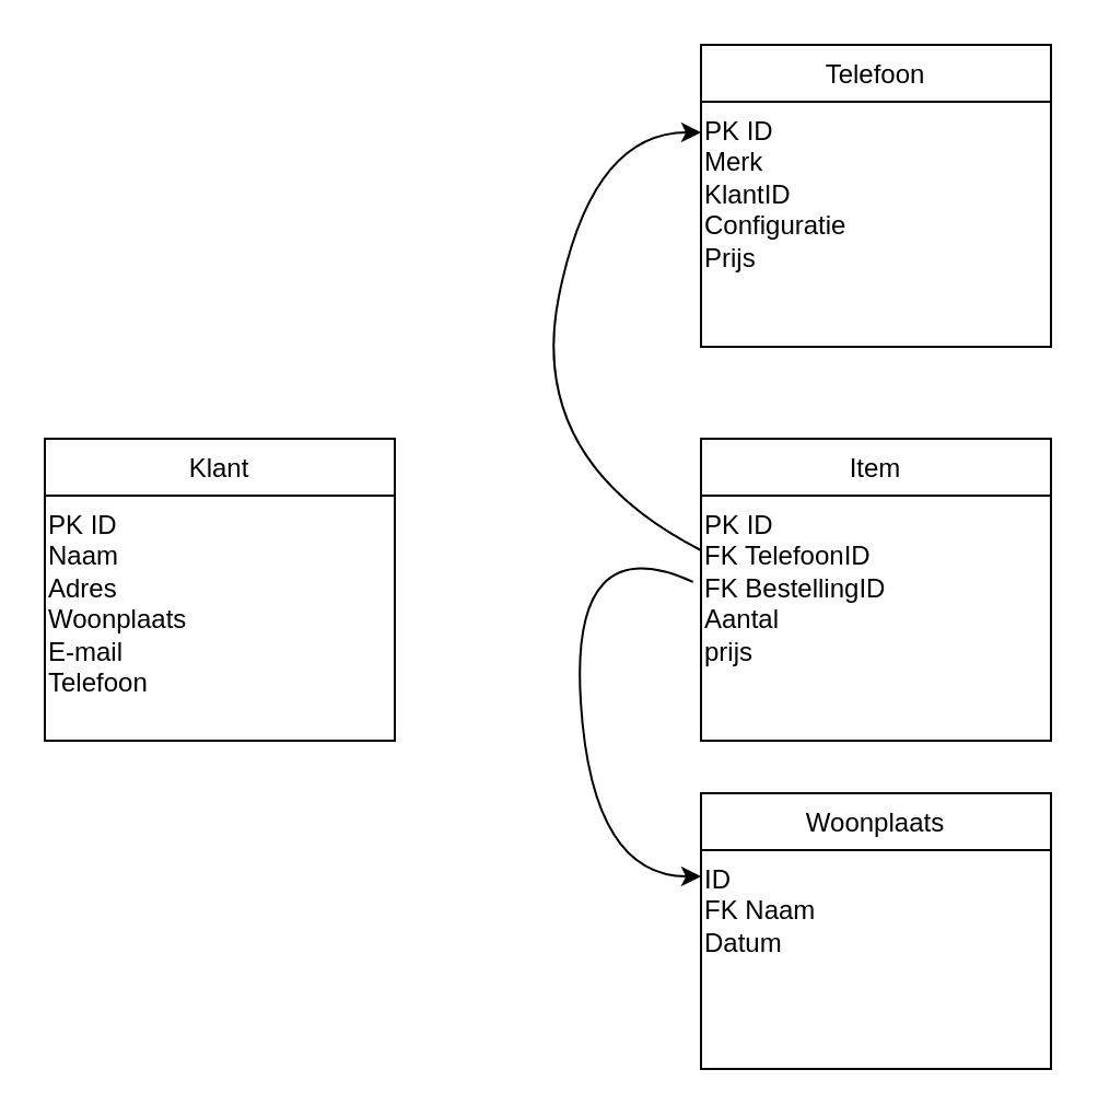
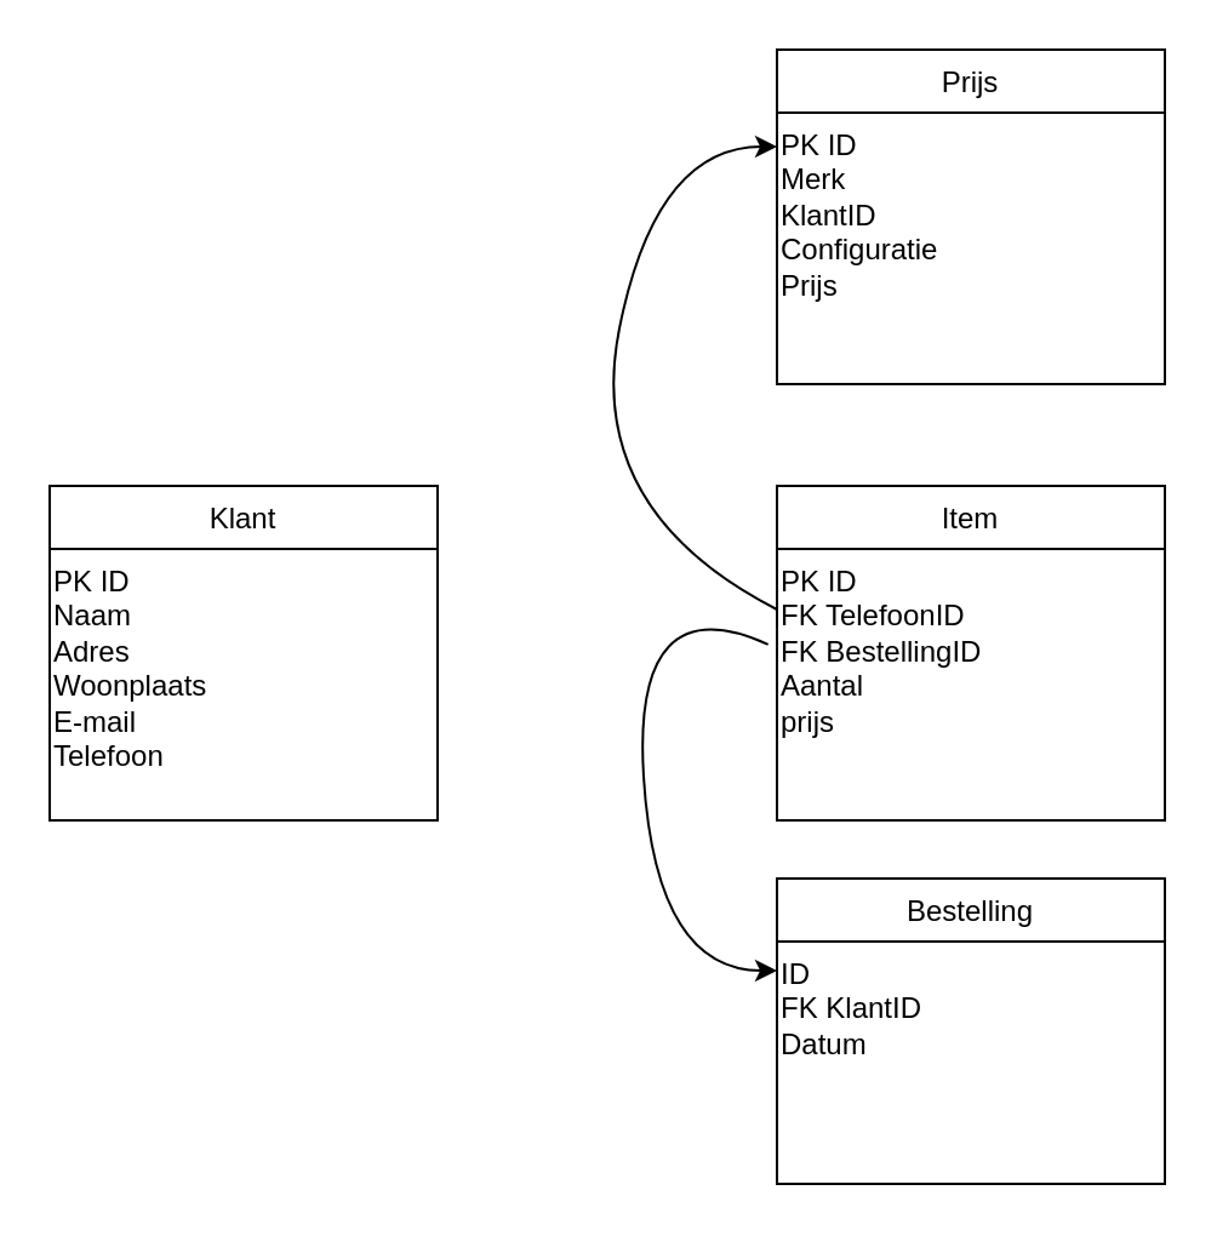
- <mxCell id="6" value="Telefoon" style="swimlane;fontStyle=0;align=center;verticalAlign=top;childLayout=stackLayout;horizontal=1;startSize=26;horizontalStack=0;resizeParent=1;resizeLast=0;collapsible=1;marginBottom=0;rounded=0;shadow=0;strokeWidth=1;" vertex="1" parent="1"><mxGeometry x="320" y="20" width="160" height="138" as="geometry"><mxRectangle x="130" y="380" width="160" height="26" as="alternateBounds" /></mxGeometry></mxCell>
+ <mxCell id="6" value="Prijs" style="swimlane;fontStyle=0;align=center;verticalAlign=top;childLayout=stackLayout;horizontal=1;startSize=26;horizontalStack=0;resizeParent=1;resizeLast=0;collapsible=1;marginBottom=0;rounded=0;shadow=0;strokeWidth=1;" vertex="1" parent="1"><mxGeometry x="320" y="20" width="160" height="138" as="geometry"><mxRectangle x="130" y="380" width="160" height="26" as="alternateBounds" /></mxGeometry></mxCell>
- <mxCell id="8" value="Woonplaats" style="swimlane;fontStyle=0;align=center;verticalAlign=top;childLayout=stackLayout;horizontal=1;startSize=26;horizontalStack=0;resizeParent=1;resizeLast=0;collapsible=1;marginBottom=0;rounded=0;shadow=0;strokeWidth=1;" vertex="1" parent="1"><mxGeometry x="320" y="362" width="160" height="126" as="geometry"><mxRectangle x="130" y="380" width="160" height="26" as="alternateBounds" /></mxGeometry></mxCell>
+ <mxCell id="8" value="Bestelling" style="swimlane;fontStyle=0;align=center;verticalAlign=top;childLayout=stackLayout;horizontal=1;startSize=26;horizontalStack=0;resizeParent=1;resizeLast=0;collapsible=1;marginBottom=0;rounded=0;shadow=0;strokeWidth=1;" vertex="1" parent="1"><mxGeometry x="320" y="362" width="160" height="126" as="geometry"><mxRectangle x="130" y="380" width="160" height="26" as="alternateBounds" /></mxGeometry></mxCell>
- <mxCell id="9" value="ID&lt;br&gt;FK Naam&lt;br&gt;Datum" style="text;whiteSpace=wrap;html=1;" vertex="1" parent="8"><mxGeometry y="26" width="160" height="100" as="geometry" /></mxCell>
+ <mxCell id="9" value="ID&lt;br&gt;FK KlantID&lt;br&gt;Datum" style="text;whiteSpace=wrap;html=1;" vertex="1" parent="8"><mxGeometry y="26" width="160" height="100" as="geometry" /></mxCell>
